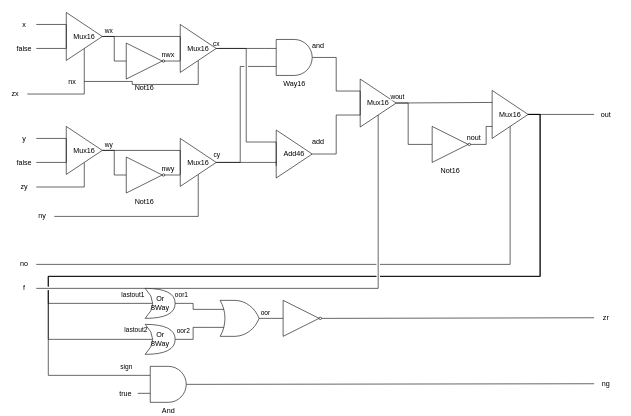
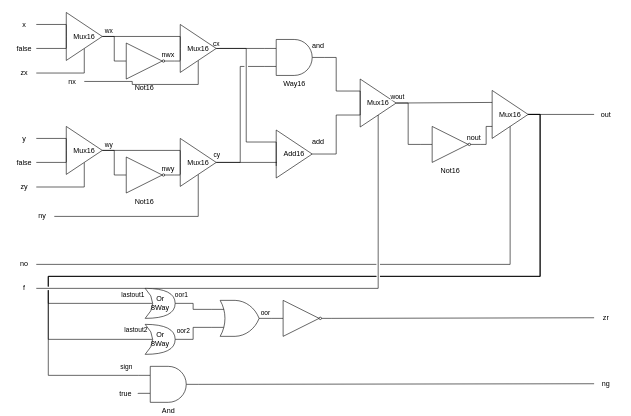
- <mxCell id="3" value="zx" style="text;html=1;strokeColor=none;fillColor=none;align=center;verticalAlign=middle;whiteSpace=wrap;rounded=0;" parent="1" vertex="1"><mxGeometry x="5" y="146" width="40" height="20" as="geometry" /></mxCell>
+ <mxCell id="3" value="zx" style="text;html=1;strokeColor=none;fillColor=none;align=center;verticalAlign=middle;whiteSpace=wrap;rounded=0;" parent="1" vertex="1"><mxGeometry x="20" y="111" width="40" height="20" as="geometry" /></mxCell>
- <mxCell id="33" value="Add46" style="triangle;whiteSpace=wrap;html=1;" parent="32" vertex="1"><mxGeometry width="60" height="80" as="geometry" /></mxCell>
+ <mxCell id="33" value="Add16" style="triangle;whiteSpace=wrap;html=1;" parent="32" vertex="1"><mxGeometry width="60" height="80" as="geometry" /></mxCell>
